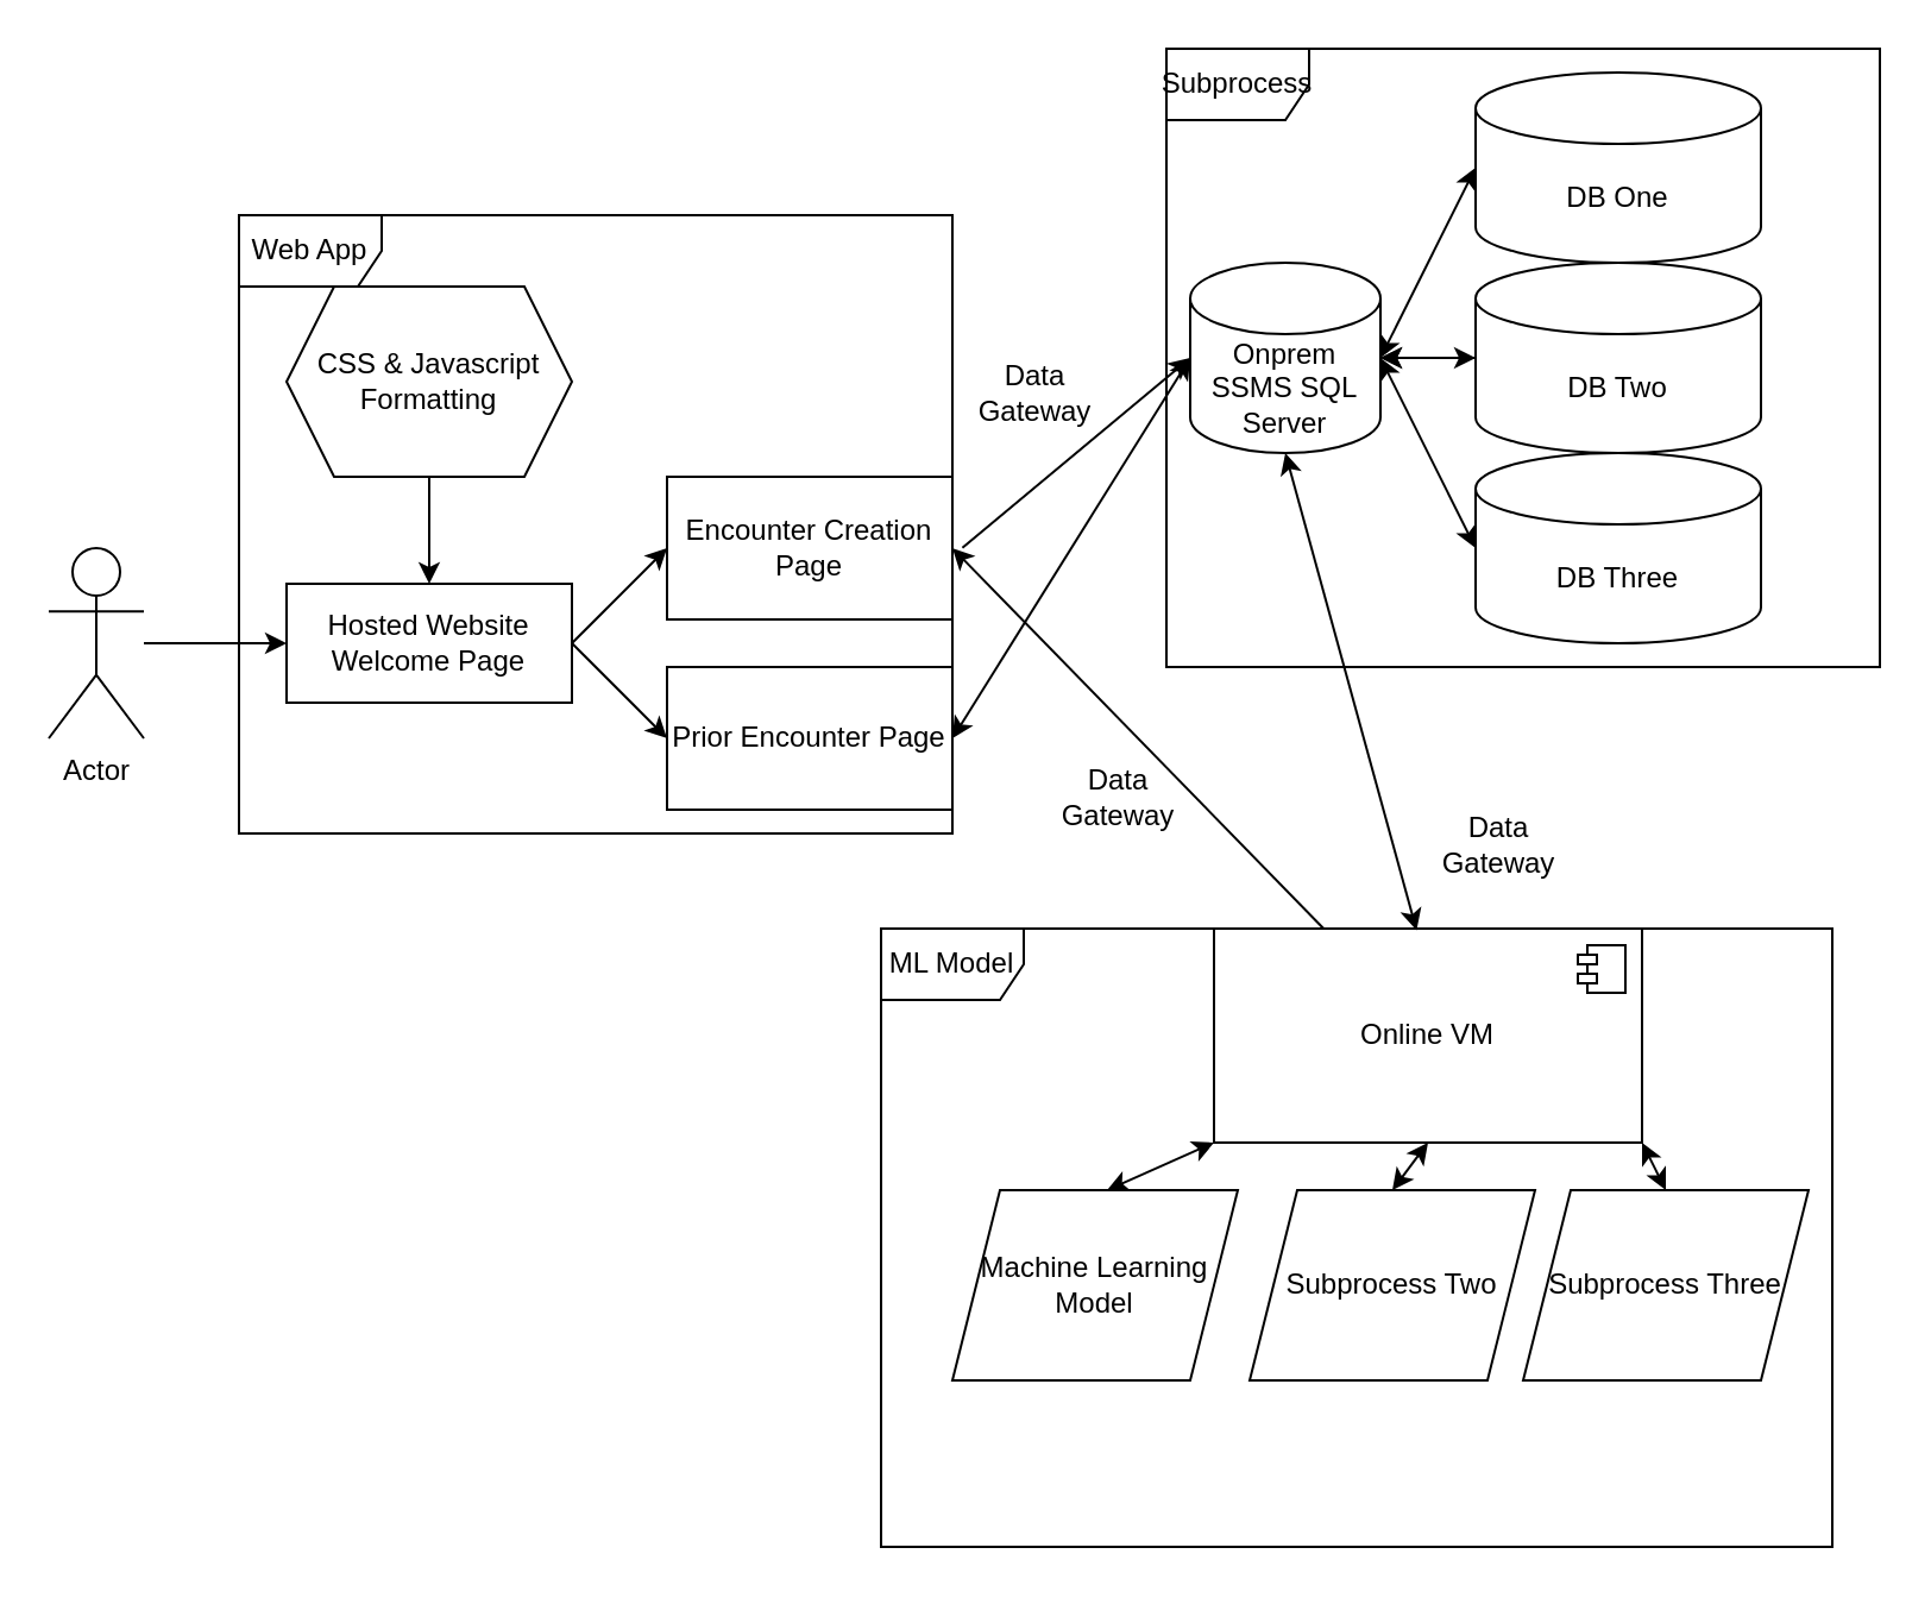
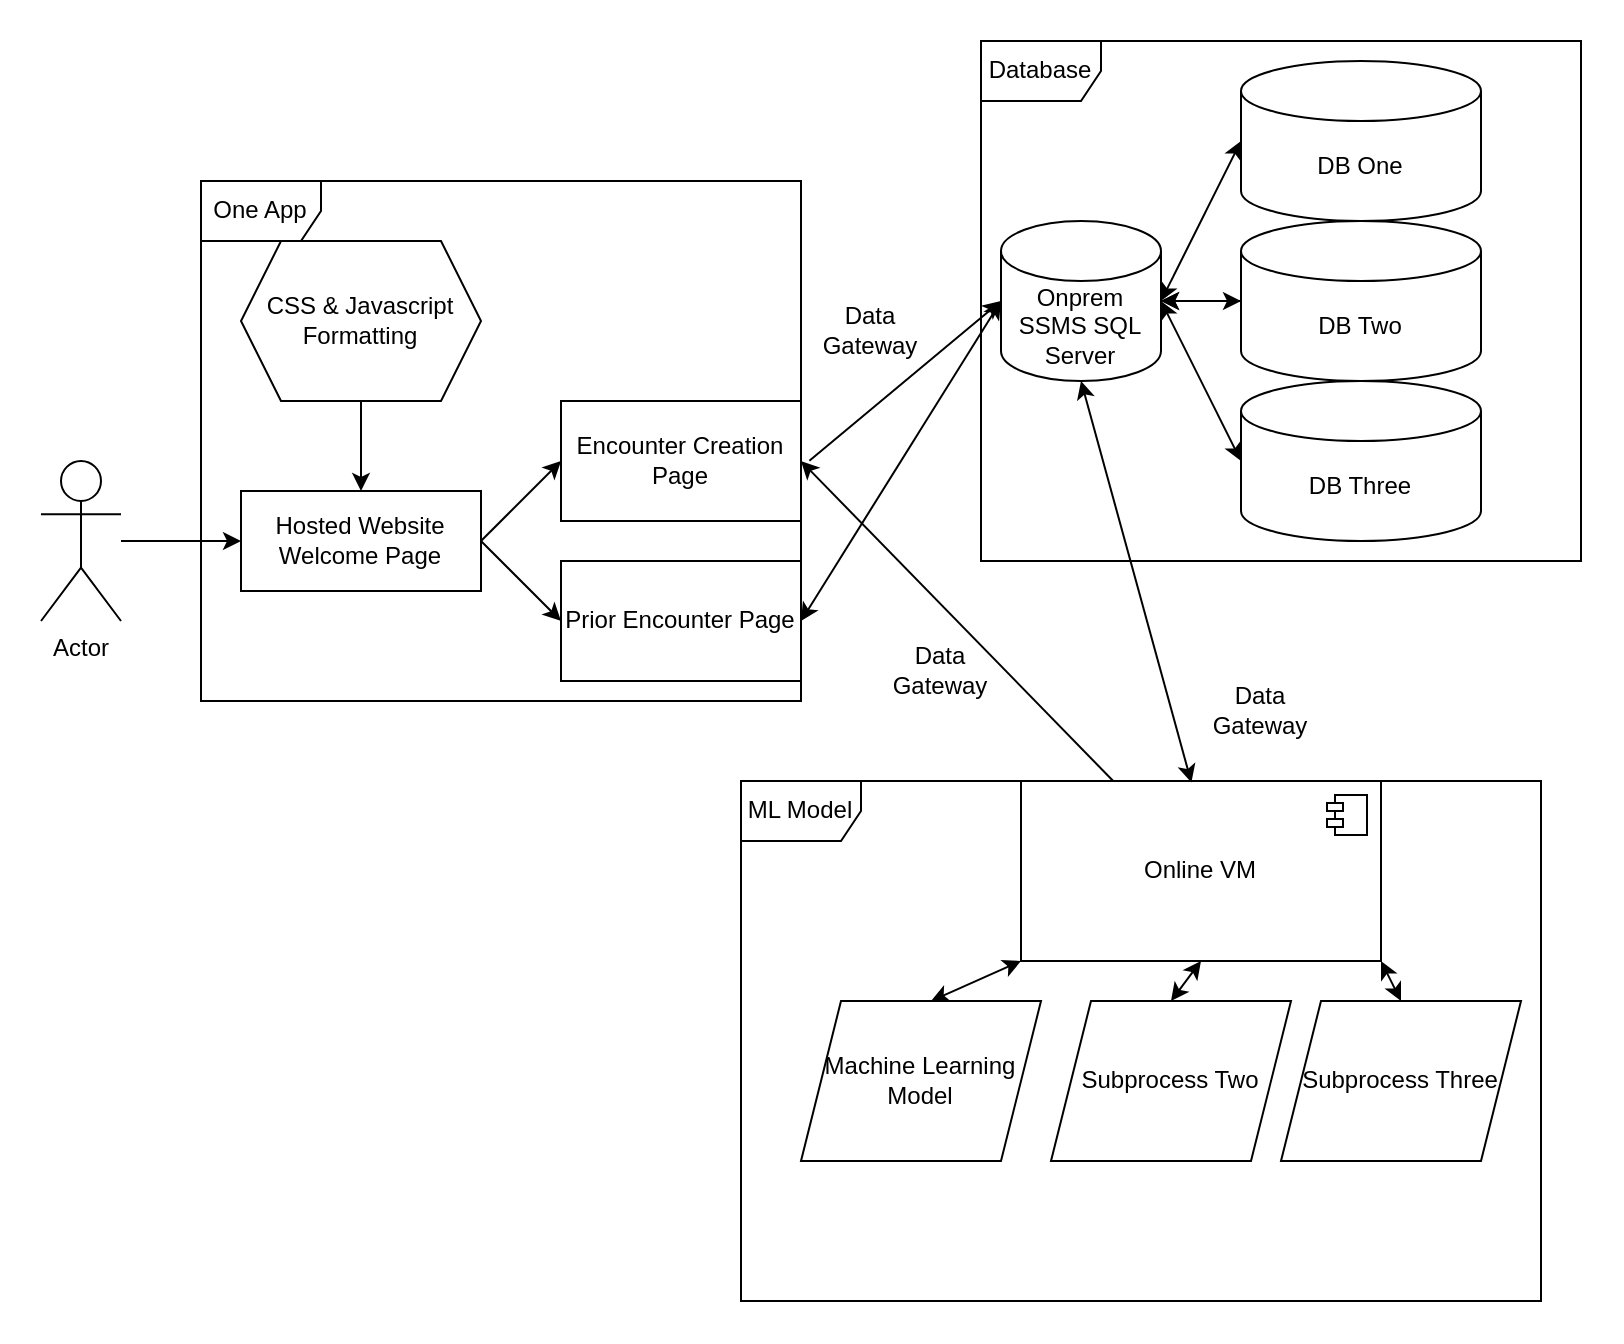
- <mxCell id="32" value="Subprocess" style="shape=umlFrame;whiteSpace=wrap;html=1;pointerEvents=0;" vertex="1" parent="1"><mxGeometry x="490" y="20" width="300" height="260" as="geometry" /></mxCell>
+ <mxCell id="32" value="Database" style="shape=umlFrame;whiteSpace=wrap;html=1;pointerEvents=0;" vertex="1" parent="1"><mxGeometry x="490" y="20" width="300" height="260" as="geometry" /></mxCell>
- <mxCell id="31" value="Web App" style="shape=umlFrame;whiteSpace=wrap;html=1;pointerEvents=0;" vertex="1" parent="1"><mxGeometry x="100" y="90" width="300" height="260" as="geometry" /></mxCell>
+ <mxCell id="31" value="One App" style="shape=umlFrame;whiteSpace=wrap;html=1;pointerEvents=0;" vertex="1" parent="1"><mxGeometry x="100" y="90" width="300" height="260" as="geometry" /></mxCell>
